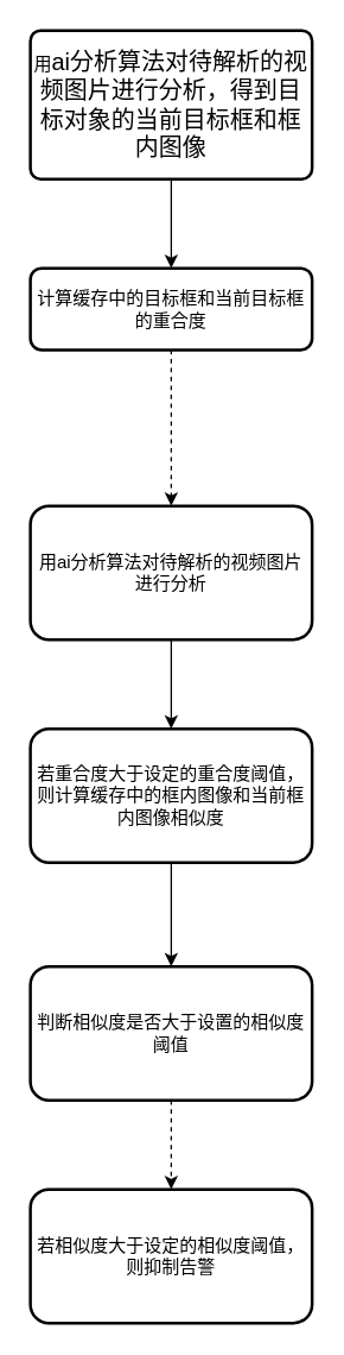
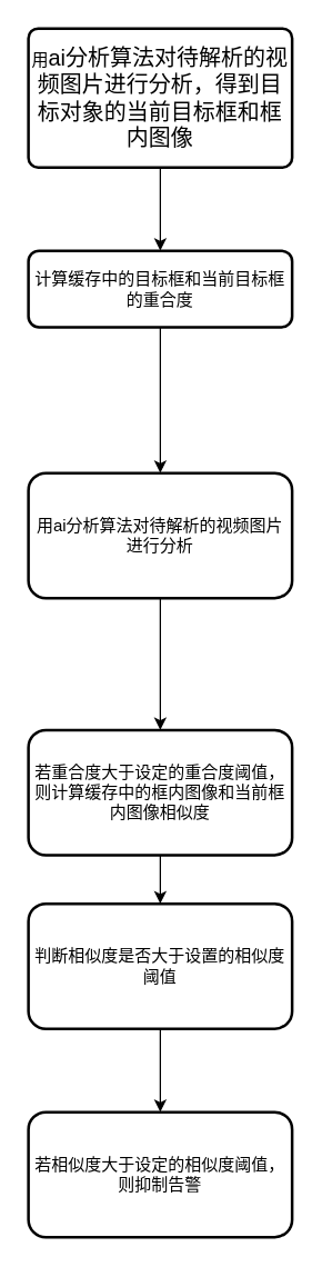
- <mxCell id="4" value="" style="edgeStyle=orthogonalEdgeStyle;rounded=0;orthogonalLoop=1;jettySize=auto;html=1;dashed=1;" edge="1" parent="1" source="5" target="7"><mxGeometry relative="1" as="geometry" /></mxCell>
+ <mxCell id="4" value="" style="edgeStyle=orthogonalEdgeStyle;rounded=0;orthogonalLoop=1;jettySize=auto;html=1;" edge="1" parent="1" source="5" target="7"><mxGeometry relative="1" as="geometry" /></mxCell>
- <mxCell id="9" value="若重合度大于设定的重合度阈值，则计算缓存中的框内图像和当前框内图像相似度" style="whiteSpace=wrap;html=1;rounded=1;arcSize=14;strokeWidth=2;" vertex="1" parent="1"><mxGeometry x="20" y="490" width="190" height="90" as="geometry" /></mxCell>
+ <mxCell id="9" value="若重合度大于设定的重合度阈值，则计算缓存中的框内图像和当前框内图像相似度" style="whiteSpace=wrap;html=1;rounded=1;arcSize=14;strokeWidth=2;" vertex="1" parent="1"><mxGeometry x="20" y="525" width="190" height="90" as="geometry" /></mxCell>
- <mxCell id="10" value="" style="edgeStyle=orthogonalEdgeStyle;rounded=0;orthogonalLoop=1;jettySize=auto;html=1;dashed=1;" edge="1" parent="1" source="11" target="12"><mxGeometry relative="1" as="geometry" /></mxCell>
+ <mxCell id="10" value="" style="edgeStyle=orthogonalEdgeStyle;rounded=0;orthogonalLoop=1;jettySize=auto;html=1;" edge="1" parent="1" source="11" target="12"><mxGeometry relative="1" as="geometry" /></mxCell>
